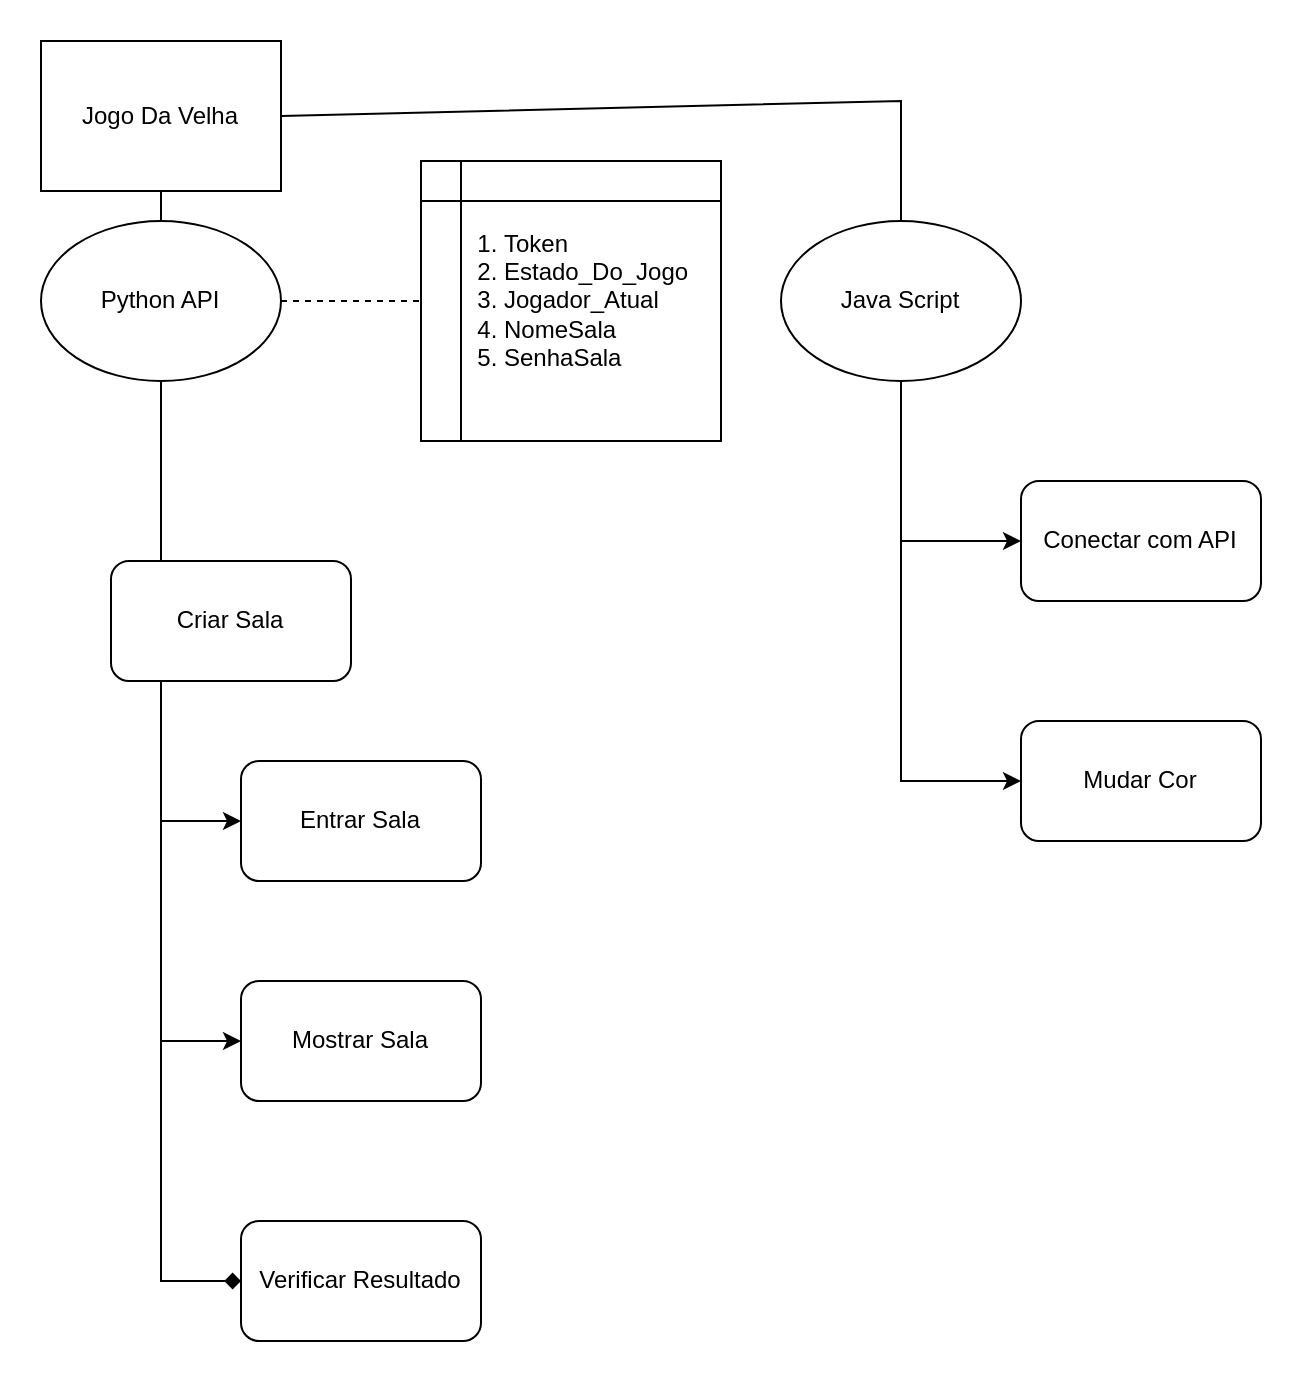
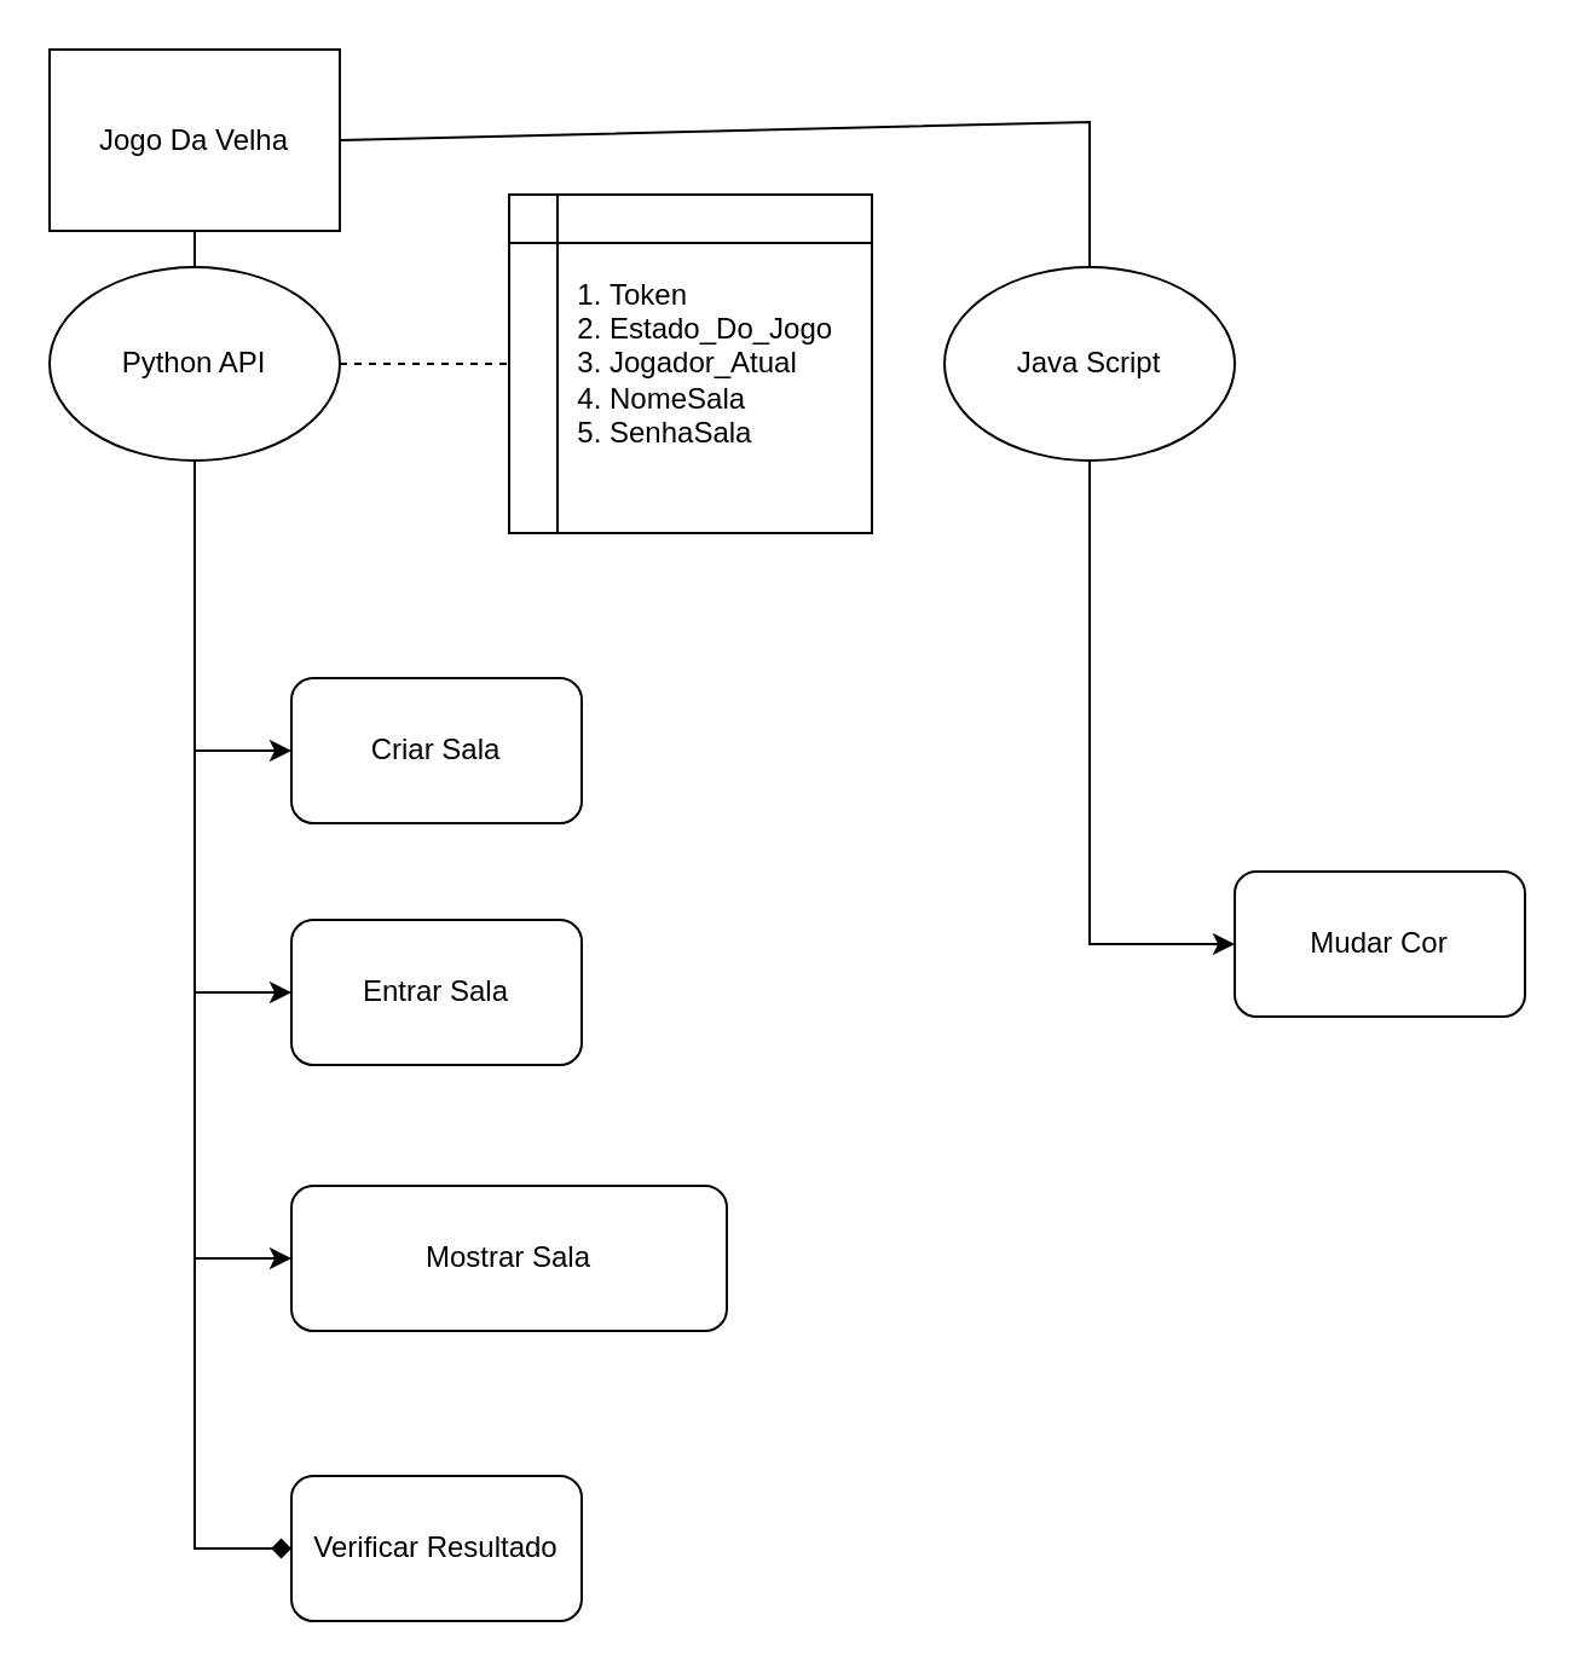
- <mxCell id="15" style="edgeStyle=orthogonalEdgeStyle;rounded=0;orthogonalLoop=1;jettySize=auto;html=1;entryX=0;entryY=0.5;entryDx=0;entryDy=0;" edge="1" parent="1" source="16" target="19"><mxGeometry relative="1" as="geometry" /></mxCell>
- <mxCell id="19" value="Conectar com API" style="rounded=1;whiteSpace=wrap;html=1;" vertex="1" parent="1"><mxGeometry x="510" y="240" width="120" height="60" as="geometry" /></mxCell>
- <mxCell id="11" value="Criar Sala" style="rounded=1;whiteSpace=wrap;html=1;" vertex="1" parent="1"><mxGeometry x="55" y="280" width="120" height="60" as="geometry" /></mxCell>
+ <mxCell id="11" value="Criar Sala" style="rounded=1;whiteSpace=wrap;html=1;" vertex="1" parent="1"><mxGeometry x="120" y="280" width="120" height="60" as="geometry" /></mxCell>
- <mxCell id="13" value="Mostrar Sala" style="rounded=1;whiteSpace=wrap;html=1;" vertex="1" parent="1"><mxGeometry x="120" y="490" width="120" height="60" as="geometry" /></mxCell>
+ <mxCell id="13" value="Mostrar Sala" style="rounded=1;whiteSpace=wrap;html=1;" vertex="1" parent="1"><mxGeometry x="120" y="490" width="180" height="60" as="geometry" /></mxCell>
